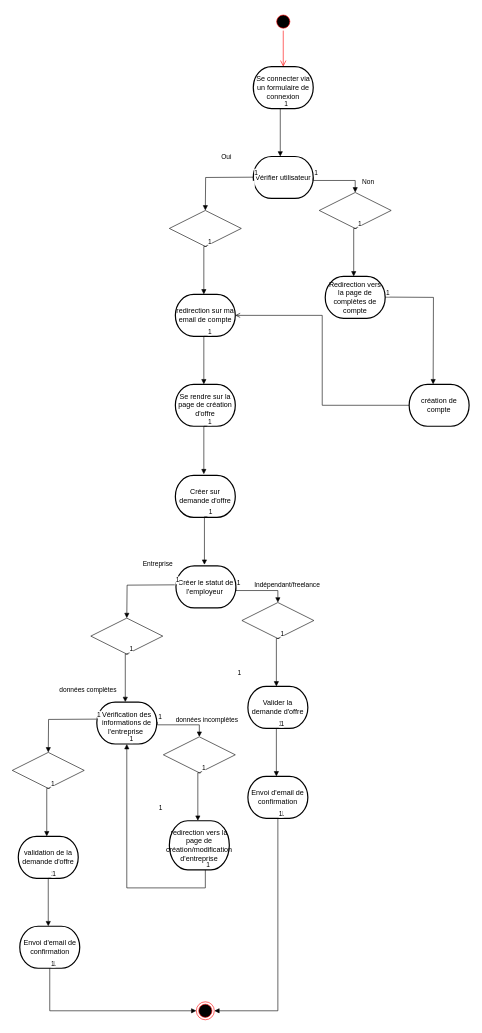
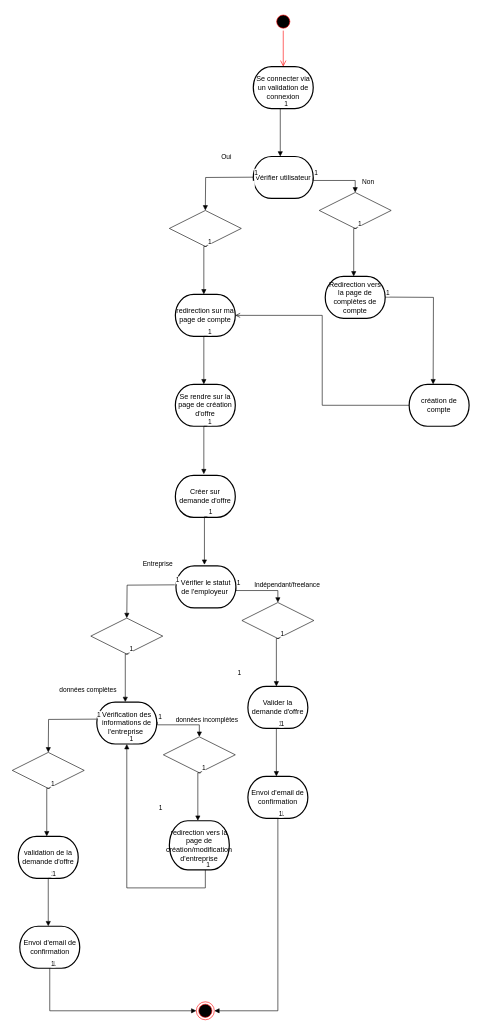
- <mxCell id="4" value="Se connecter via un formulaire de connexion" style="strokeWidth=2;html=1;shape=mxgraph.flowchart.terminator;whiteSpace=wrap;" vertex="1" parent="1"><mxGeometry x="422" y="110" width="100" height="70" as="geometry" /></mxCell>
+ <mxCell id="4" value="Se connecter via un validation de connexion" style="strokeWidth=2;html=1;shape=mxgraph.flowchart.terminator;whiteSpace=wrap;" vertex="1" parent="1"><mxGeometry x="422" y="110" width="100" height="70" as="geometry" /></mxCell>
- <mxCell id="20" value="redirection sur ma email de compte" style="strokeWidth=2;html=1;shape=mxgraph.flowchart.terminator;whiteSpace=wrap;" vertex="1" parent="1"><mxGeometry x="292" y="490" width="100" height="70" as="geometry" /></mxCell>
+ <mxCell id="20" value="redirection sur ma page de compte" style="strokeWidth=2;html=1;shape=mxgraph.flowchart.terminator;whiteSpace=wrap;" vertex="1" parent="1"><mxGeometry x="292" y="490" width="100" height="70" as="geometry" /></mxCell>
- <mxCell id="35" value="Créer le statut de l'employeur&amp;nbsp;" style="strokeWidth=2;html=1;shape=mxgraph.flowchart.terminator;whiteSpace=wrap;" vertex="1" parent="1"><mxGeometry x="293" y="943" width="100" height="70" as="geometry" /></mxCell>
+ <mxCell id="35" value="Vérifier le statut de l'employeur&amp;nbsp;" style="strokeWidth=2;html=1;shape=mxgraph.flowchart.terminator;whiteSpace=wrap;" vertex="1" parent="1"><mxGeometry x="293" y="943" width="100" height="70" as="geometry" /></mxCell>
